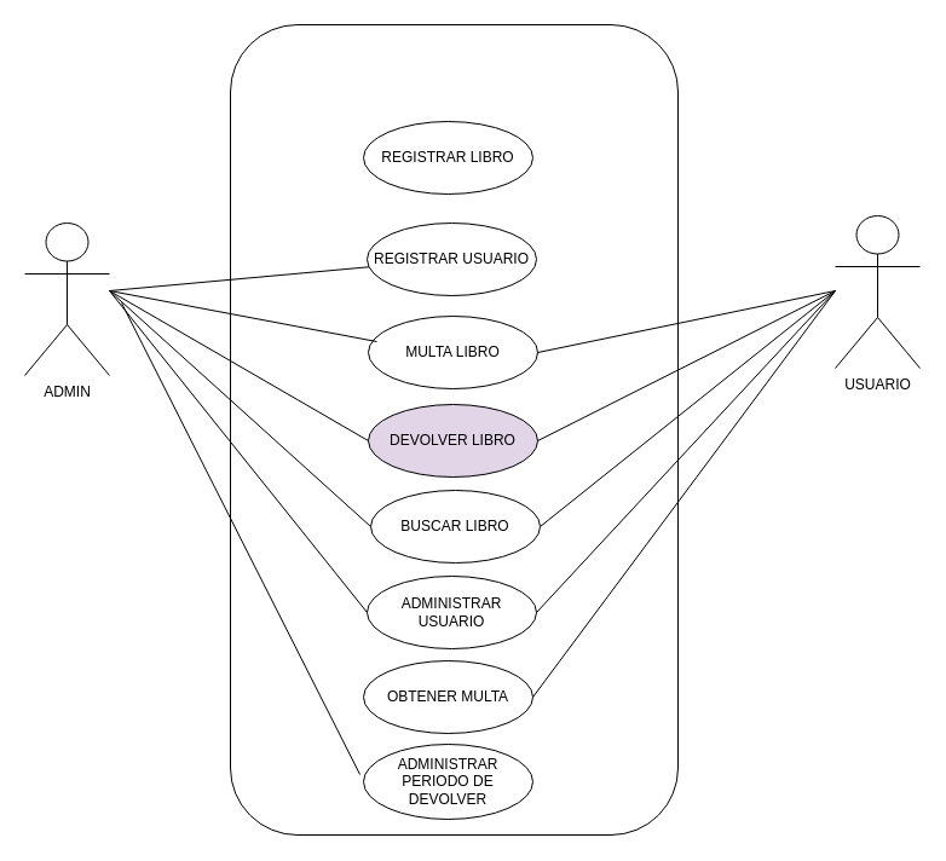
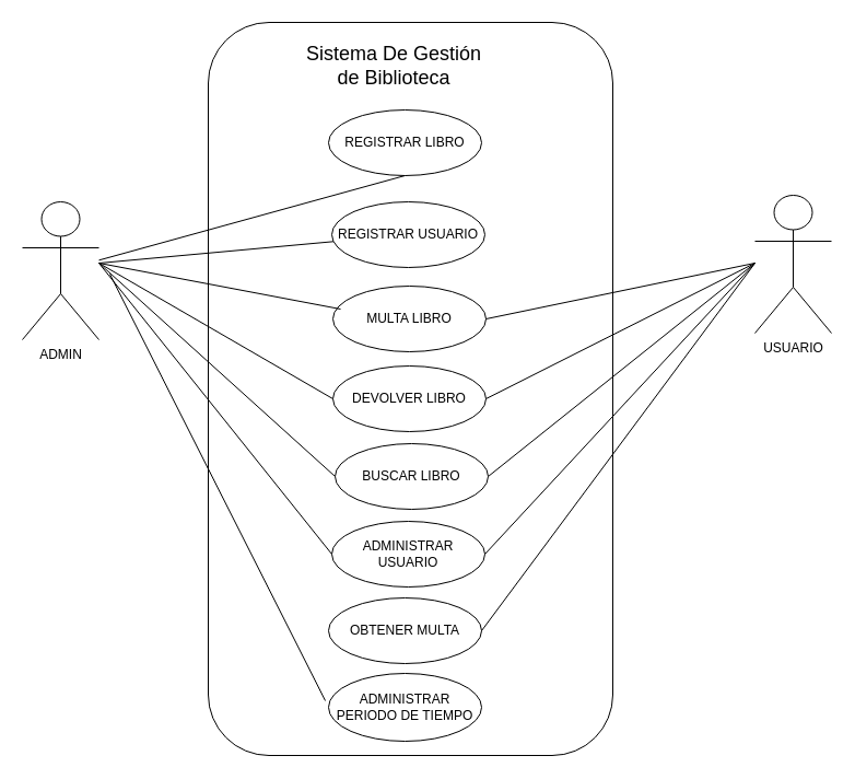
+ <mxCell id="3" value="&lt;font style=&quot;font-size: 18px;&quot;&gt;Sistema De Gestión de Biblioteca&lt;/font&gt;" style="text;html=1;strokeColor=none;fillColor=none;align=center;verticalAlign=middle;whiteSpace=wrap;rounded=0;" vertex="1" parent="1"><mxGeometry x="275" y="30" width="170" height="60" as="geometry" /></mxCell>
+ <mxCell id="14" value="" style="endArrow=none;html=1;rounded=0;entryX=0.5;entryY=1;entryDx=0;entryDy=0;" edge="1" parent="1" source="12" target="4"><mxGeometry width="50" height="50" relative="1" as="geometry"><mxPoint x="100" y="240" as="sourcePoint" /><mxPoint x="420" y="340" as="targetPoint" /></mxGeometry></mxCell>
- <mxCell id="7" value="DEVOLVER LIBRO" style="ellipse;whiteSpace=wrap;html=1;fillColor=#e1d5e7;" vertex="1" parent="1"><mxGeometry x="304" y="334" width="140" height="60" as="geometry" /></mxCell>
+ <mxCell id="7" value="DEVOLVER LIBRO" style="ellipse;whiteSpace=wrap;html=1;" vertex="1" parent="1"><mxGeometry x="304" y="334" width="140" height="60" as="geometry" /></mxCell>
- <mxCell id="11" value="ADMINISTRAR PERIODO DE DEVOLVER" style="ellipse;whiteSpace=wrap;html=1;" vertex="1" parent="1"><mxGeometry x="300" y="615" width="140" height="62" as="geometry" /></mxCell>
+ <mxCell id="11" value="ADMINISTRAR PERIODO DE TIEMPO" style="ellipse;whiteSpace=wrap;html=1;" vertex="1" parent="1"><mxGeometry x="300" y="615" width="140" height="62" as="geometry" /></mxCell>
